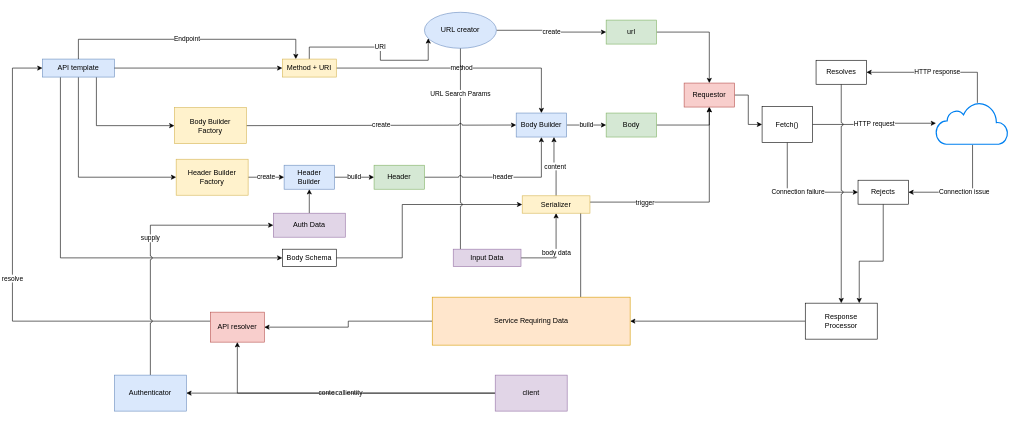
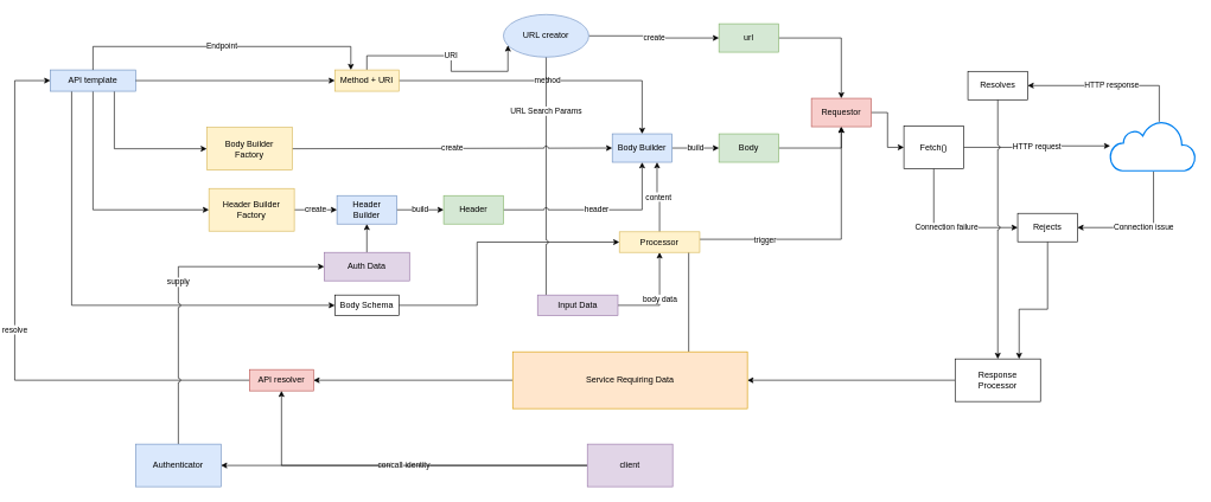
- <mxCell id="54" value="Serializer" style="rounded=0;whiteSpace=wrap;html=1;fillColor=#fff2cc;strokeColor=#d6b656;" vertex="1" parent="1"><mxGeometry x="870" y="326" width="113" height="29" as="geometry" /></mxCell>
+ <mxCell id="54" value="Processor" style="rounded=0;whiteSpace=wrap;html=1;fillColor=#fff2cc;strokeColor=#d6b656;" vertex="1" parent="1"><mxGeometry x="870" y="326" width="113" height="29" as="geometry" /></mxCell>
- <mxCell id="28" value="API resolver" style="rounded=0;whiteSpace=wrap;html=1;fillColor=#f8cecc;strokeColor=#b85450;" vertex="1" parent="1"><mxGeometry x="350" y="520" width="90" height="50" as="geometry" /></mxCell>
+ <mxCell id="28" value="API resolver" style="rounded=0;whiteSpace=wrap;html=1;fillColor=#f8cecc;strokeColor=#b85450;" vertex="1" parent="1"><mxGeometry x="350" y="520" width="90" height="30" as="geometry" /></mxCell>
